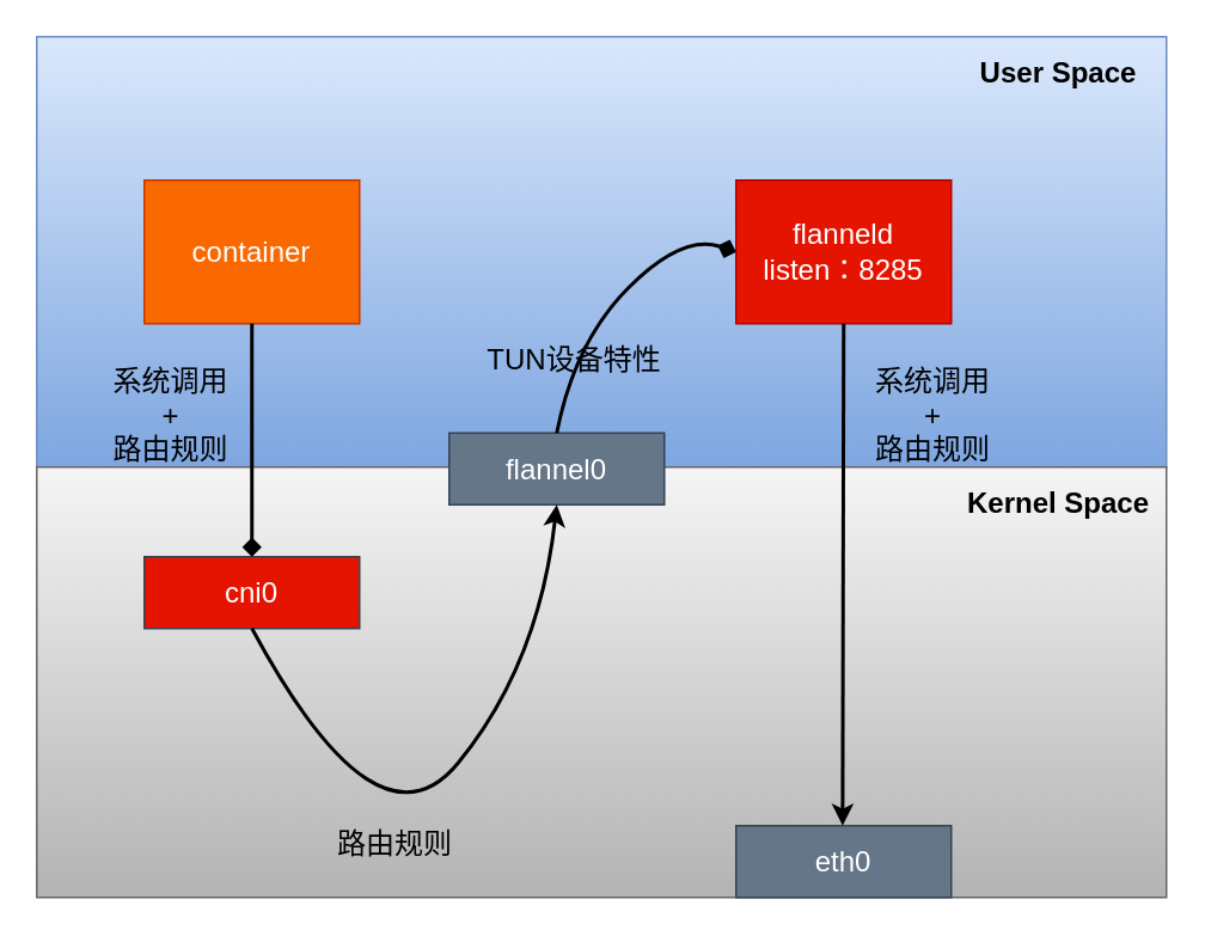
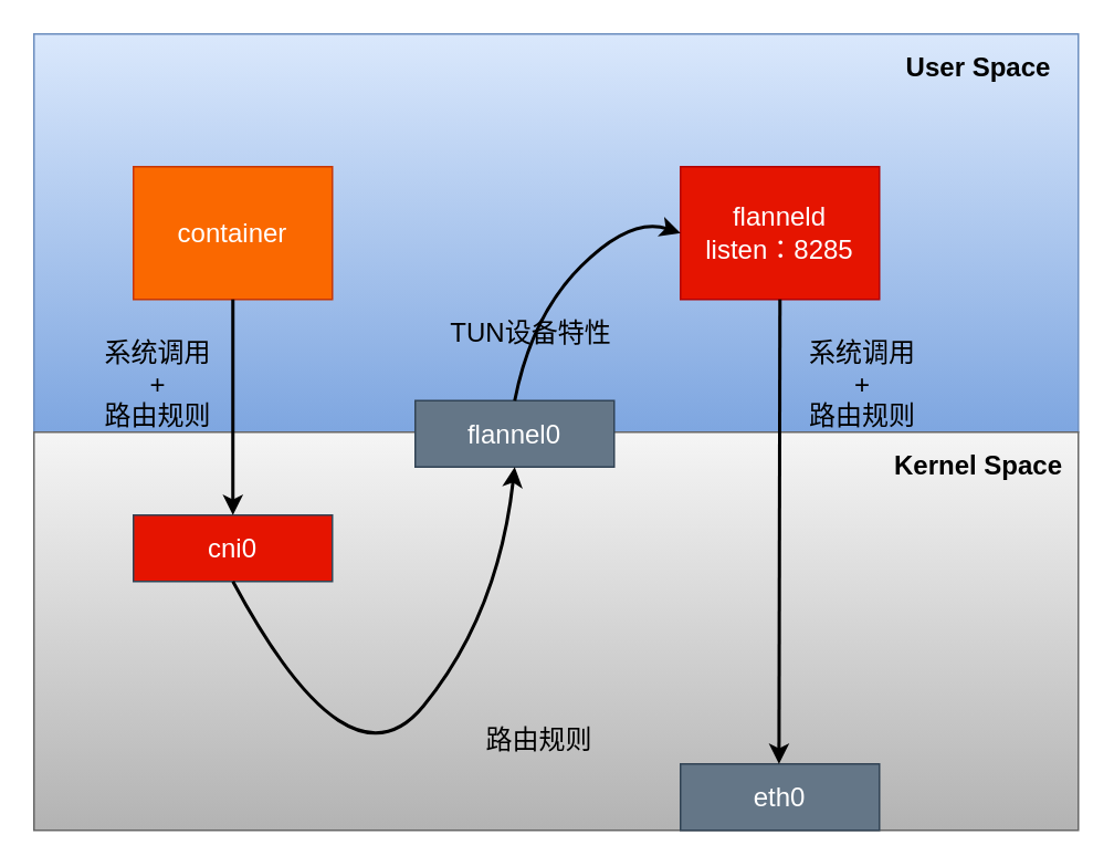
- <mxCell id="13" value="" style="curved=1;endArrow=diamond;html=1;strokeWidth=2;fontSize=16;exitX=0.5;exitY=0;exitDx=0;exitDy=0;entryX=0;entryY=0.5;entryDx=0;entryDy=0;" parent="1" source="6" target="10" edge="1"><mxGeometry width="50" height="50" relative="1" as="geometry"><mxPoint x="150" y="360" as="sourcePoint" /><mxPoint x="320" y="291" as="targetPoint" /><Array as="points"><mxPoint x="320" y="190" /><mxPoint x="380" y="130" /></Array></mxGeometry></mxCell>
+ <mxCell id="13" value="" style="curved=1;endArrow=classic;html=1;strokeWidth=2;fontSize=16;exitX=0.5;exitY=0;exitDx=0;exitDy=0;entryX=0;entryY=0.5;entryDx=0;entryDy=0;" parent="1" source="6" target="10" edge="1"><mxGeometry width="50" height="50" relative="1" as="geometry"><mxPoint x="150" y="360" as="sourcePoint" /><mxPoint x="320" y="291" as="targetPoint" /><Array as="points"><mxPoint x="320" y="190" /><mxPoint x="380" y="130" /></Array></mxGeometry></mxCell>
- <mxCell id="11" value="" style="endArrow=diamond;html=1;fontSize=16;entryX=0.5;entryY=0;entryDx=0;entryDy=0;exitX=0.5;exitY=1;exitDx=0;exitDy=0;strokeWidth=2;" parent="1" source="9" target="8" edge="1"><mxGeometry width="50" height="50" relative="1" as="geometry"><mxPoint x="760" y="320" as="sourcePoint" /><mxPoint x="740" y="460" as="targetPoint" /></mxGeometry></mxCell>
+ <mxCell id="11" value="" style="endArrow=classic;html=1;fontSize=16;entryX=0.5;entryY=0;entryDx=0;entryDy=0;exitX=0.5;exitY=1;exitDx=0;exitDy=0;strokeWidth=2;" parent="1" source="9" target="8" edge="1"><mxGeometry width="50" height="50" relative="1" as="geometry"><mxPoint x="760" y="320" as="sourcePoint" /><mxPoint x="740" y="460" as="targetPoint" /></mxGeometry></mxCell>
- <mxCell id="16" value="路由规则" style="text;html=1;strokeColor=none;fillColor=none;align=center;verticalAlign=middle;whiteSpace=wrap;rounded=0;fontSize=16;" parent="1" vertex="1"><mxGeometry x="160" y="450" width="120" height="40" as="geometry" /></mxCell>
+ <mxCell id="16" value="路由规则" style="text;html=1;strokeColor=none;fillColor=none;align=center;verticalAlign=middle;whiteSpace=wrap;rounded=0;fontSize=16;" parent="1" vertex="1"><mxGeometry x="265" y="425" width="120" height="40" as="geometry" /></mxCell>
